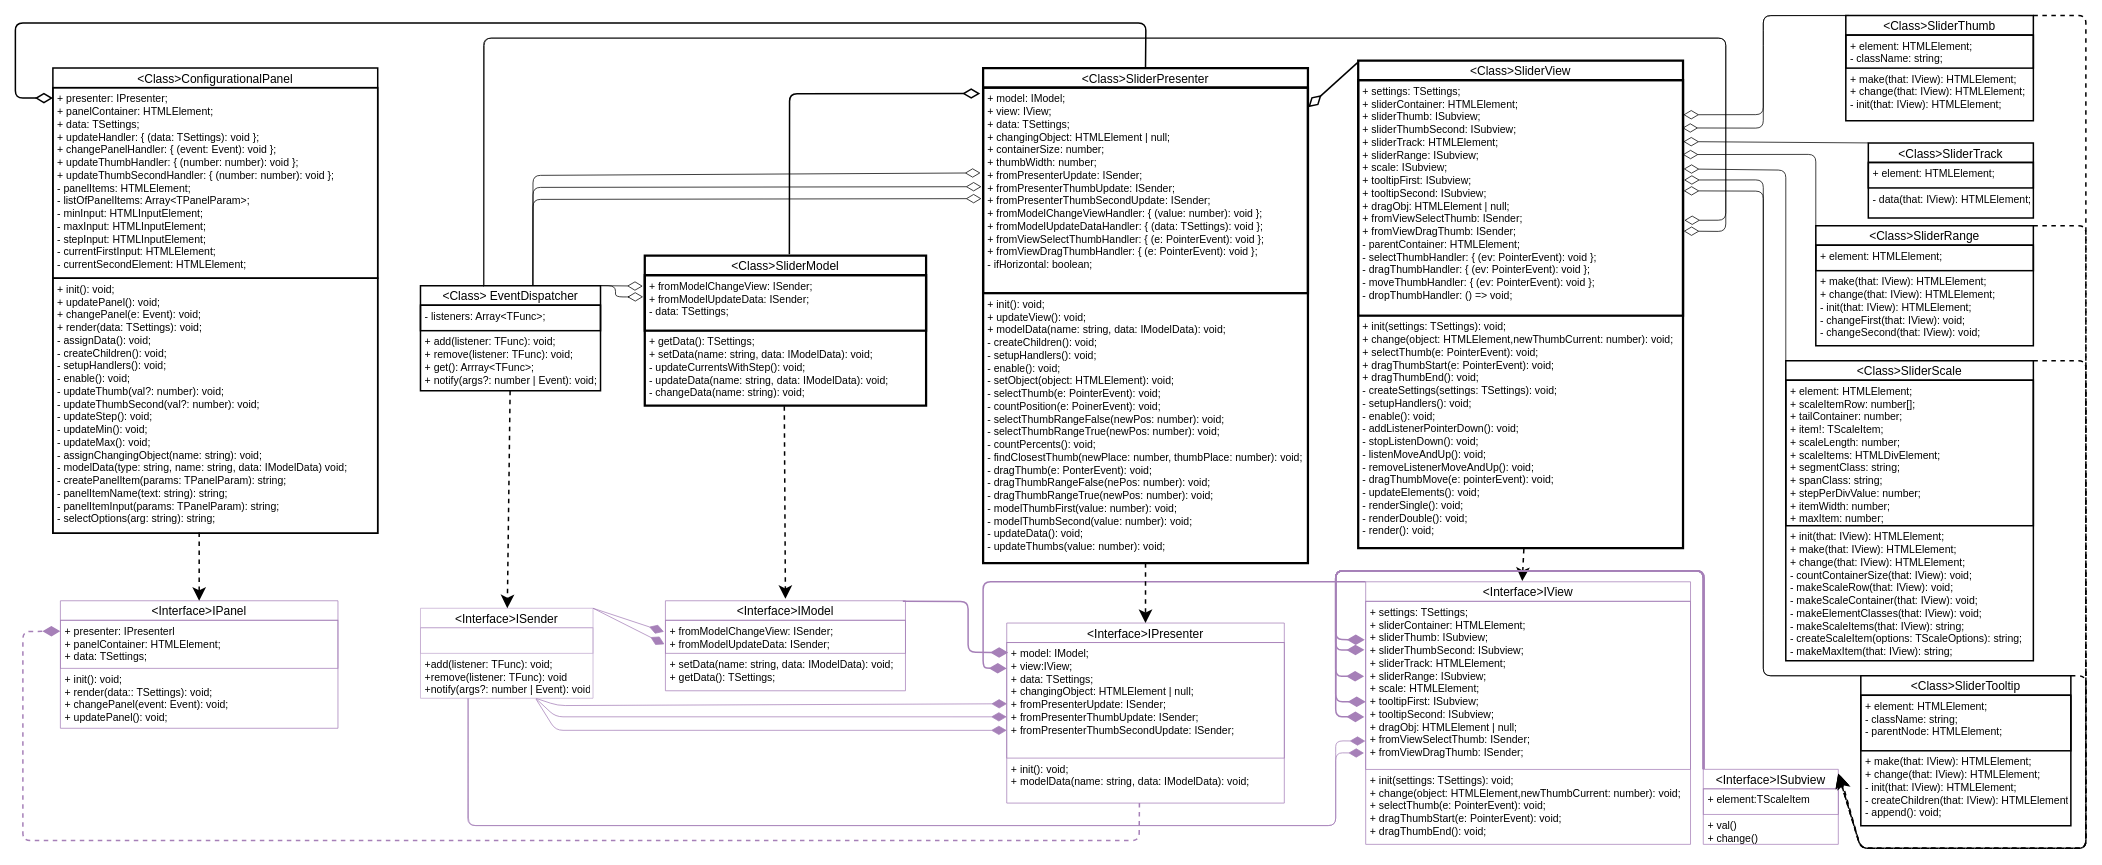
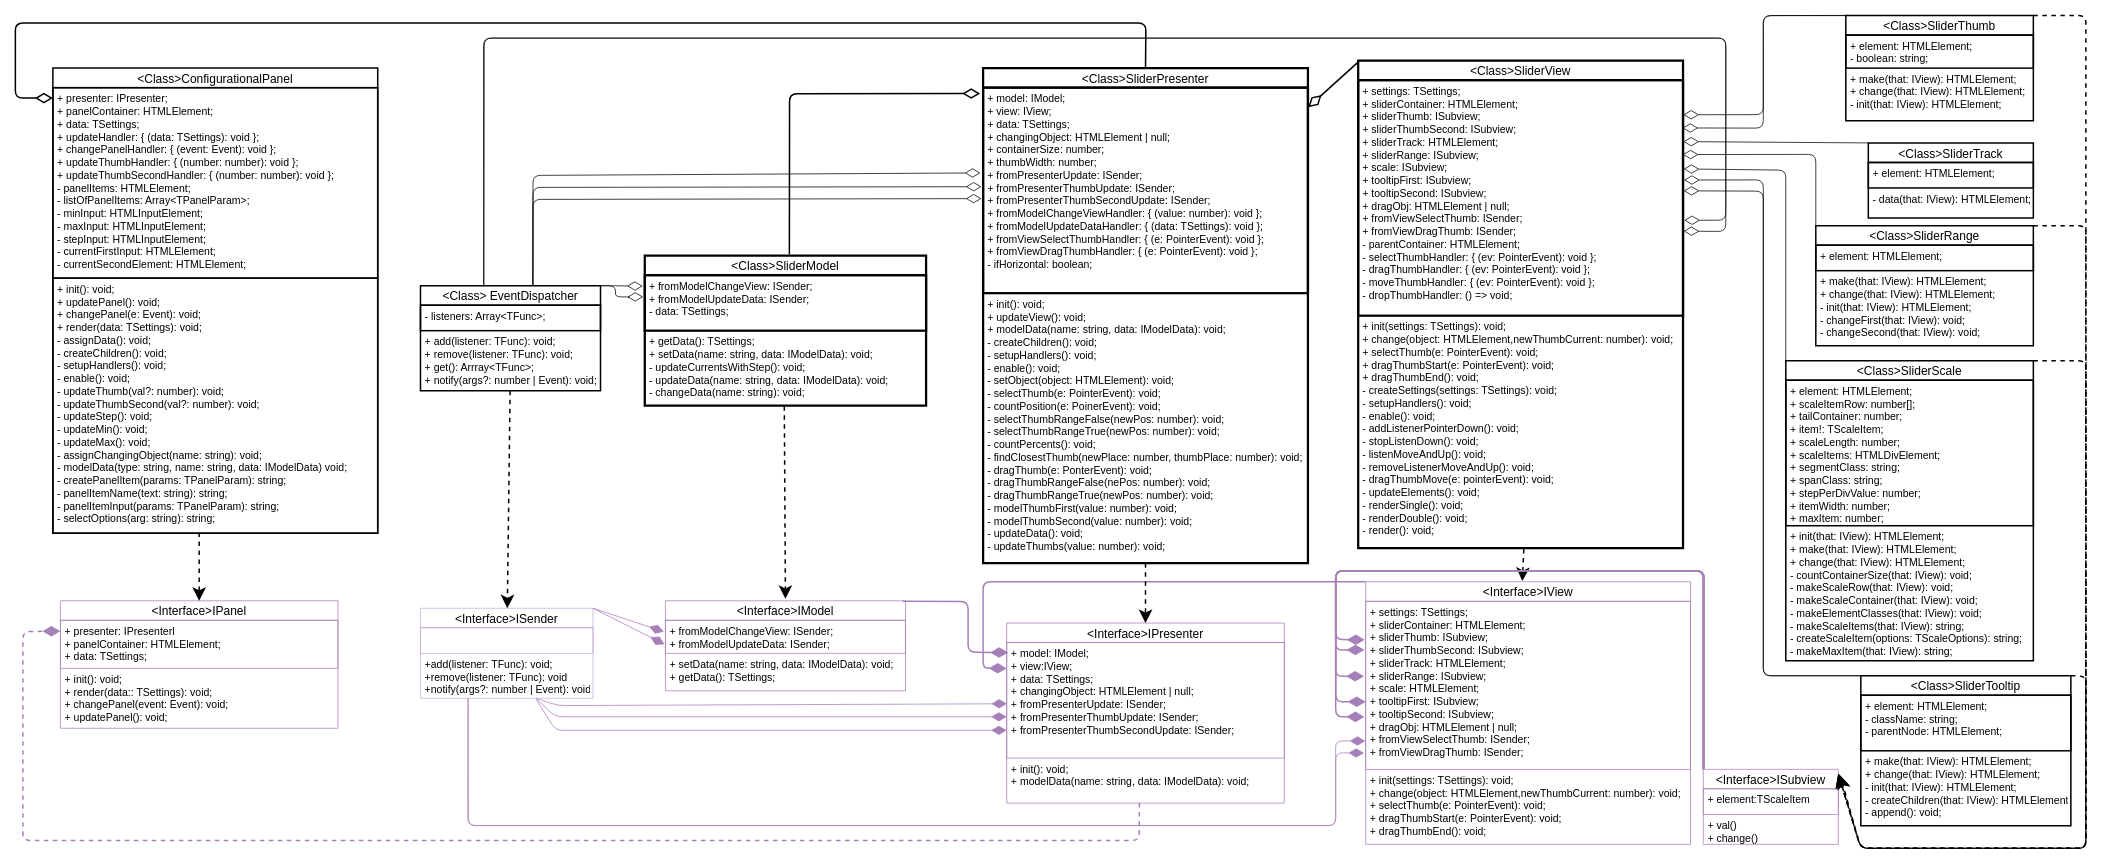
- <mxCell id="75" value="+ element: HTMLElement;&#10;- className: string;&#10;" style="text;fillColor=none;spacingLeft=4;spacingRight=4;overflow=hidden;rotatable=0;points=[[0,0.5],[1,0.5]];portConstraint=eastwest;fontSize=14;strokeColor=#000000;verticalAlign=top;strokeWidth=2;" vertex="1" parent="74"><mxGeometry y="26" width="250" height="44" as="geometry" /></mxCell>
+ <mxCell id="75" value="+ element: HTMLElement;&#10;- boolean: string;&#10;" style="text;fillColor=none;spacingLeft=4;spacingRight=4;overflow=hidden;rotatable=0;points=[[0,0.5],[1,0.5]];portConstraint=eastwest;fontSize=14;strokeColor=#000000;verticalAlign=top;strokeWidth=2;" vertex="1" parent="74"><mxGeometry y="26" width="250" height="44" as="geometry" /></mxCell>
